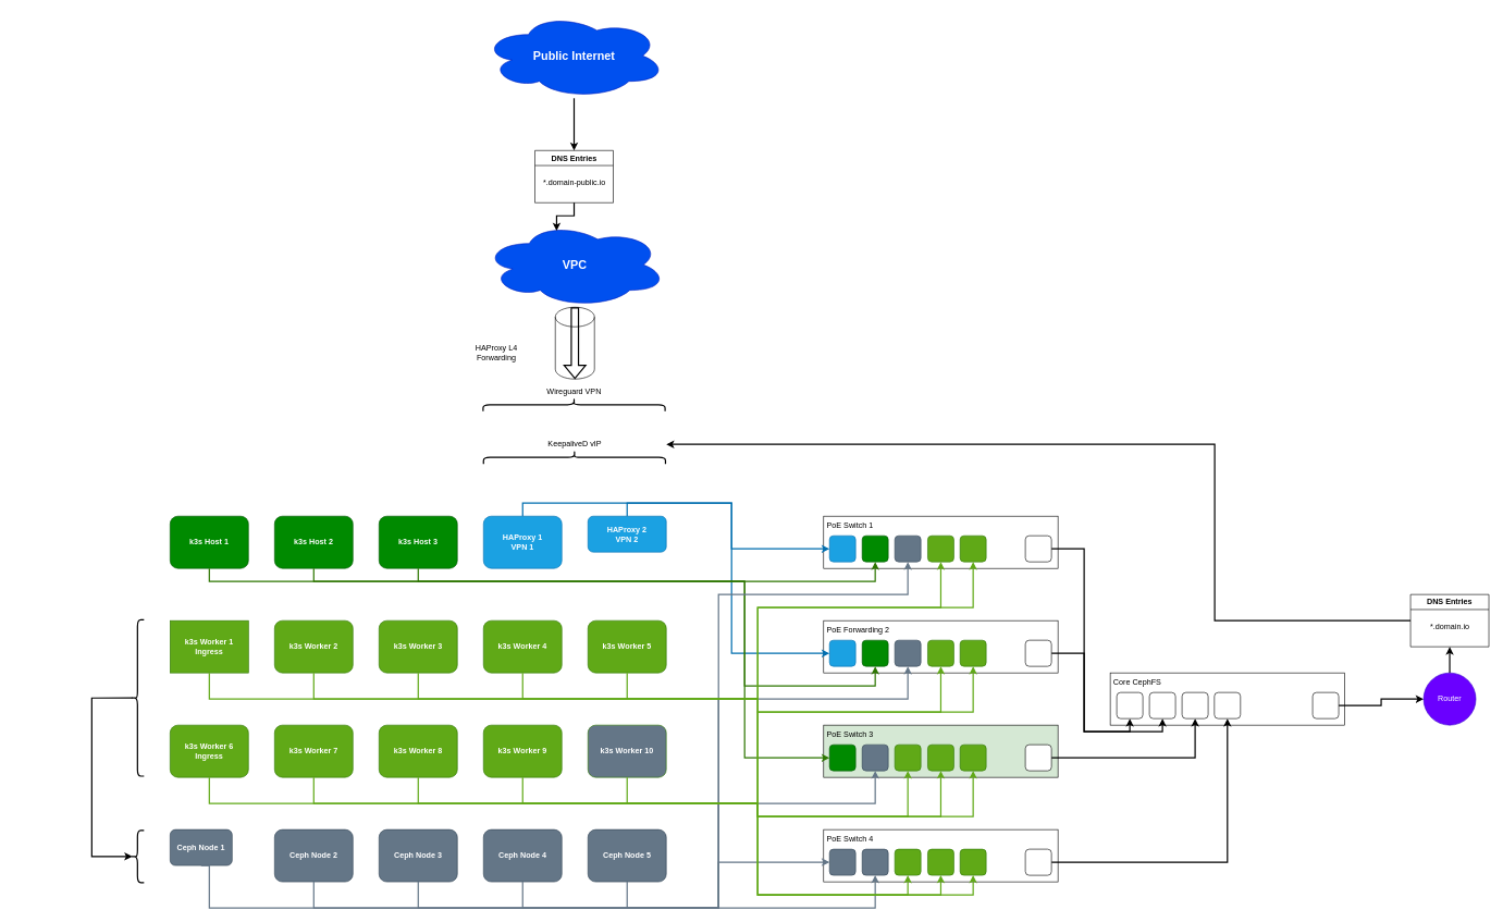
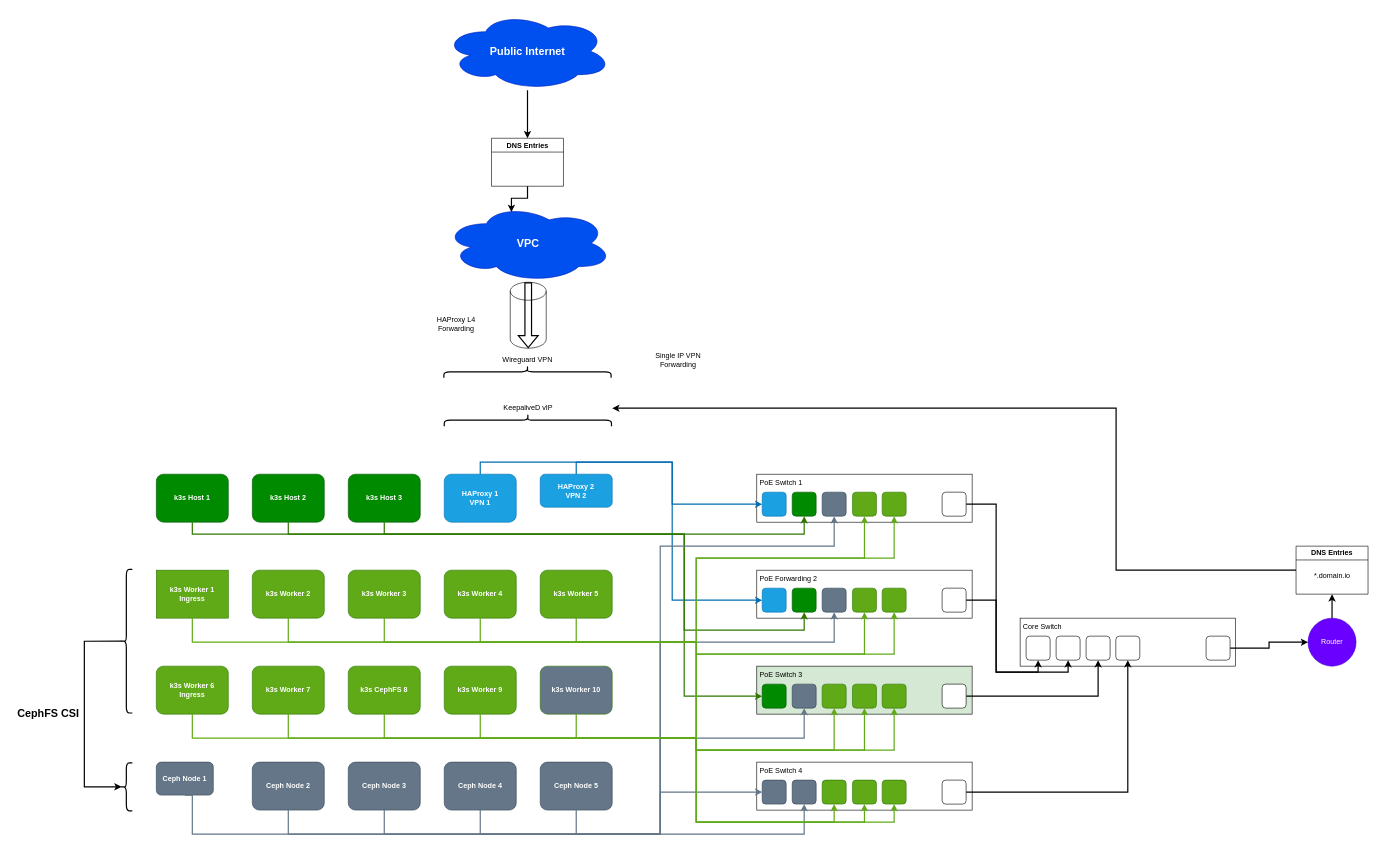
- <mxCell id="60" value="*.domain-public.io" style="text;html=1;align=center;verticalAlign=middle;resizable=0;points=[];autosize=1;strokeColor=none;fillColor=none;labelBackgroundColor=none;" parent="59" vertex="1"><mxGeometry y="35" width="120" height="30" as="geometry" /></mxCell>
+ <mxCell id="58" value="Single IP VPN Forwarding" style="text;html=1;align=center;verticalAlign=middle;whiteSpace=wrap;rounded=0;labelBackgroundColor=none;" parent="1" vertex="1"><mxGeometry x="1070" y="579.37" width="120" height="40" as="geometry" /></mxCell>
- <mxCell id="26" value="Core CephFS" style="rounded=0;whiteSpace=wrap;html=1;verticalAlign=top;align=left;spacingLeft=3;labelBackgroundColor=none;" parent="1" vertex="1"><mxGeometry x="1700" y="1030" width="359" height="80" as="geometry" /></mxCell>
+ <mxCell id="26" value="Core Switch" style="rounded=0;whiteSpace=wrap;html=1;verticalAlign=top;align=left;spacingLeft=3;labelBackgroundColor=none;" parent="1" vertex="1"><mxGeometry x="1700" y="1030" width="359" height="80" as="geometry" /></mxCell>
- <mxCell id="14" value="&lt;div&gt;k3s Worker&amp;nbsp;8&lt;/div&gt;" style="rounded=1;whiteSpace=wrap;html=1;fontStyle=1;labelBackgroundColor=none;fillColor=#60a917;fontColor=#ffffff;strokeColor=#2D7600;" parent="1" vertex="1"><mxGeometry x="580" y="1110" width="120" height="80" as="geometry" /></mxCell>
+ <mxCell id="14" value="&lt;div&gt;k3s CephFS&amp;nbsp;8&lt;/div&gt;" style="rounded=1;whiteSpace=wrap;html=1;fontStyle=1;labelBackgroundColor=none;fillColor=#60a917;fontColor=#ffffff;strokeColor=#2D7600;" parent="1" vertex="1"><mxGeometry x="580" y="1110" width="120" height="80" as="geometry" /></mxCell>
+ <mxCell id="77" value="CephFS CSI" style="text;html=1;align=center;verticalAlign=middle;whiteSpace=wrap;rounded=0;fontStyle=1;fontSize=18;labelBackgroundColor=none;" parent="1" vertex="1"><mxGeometry x="20" y="1070" width="120" height="240" as="geometry" /></mxCell>
